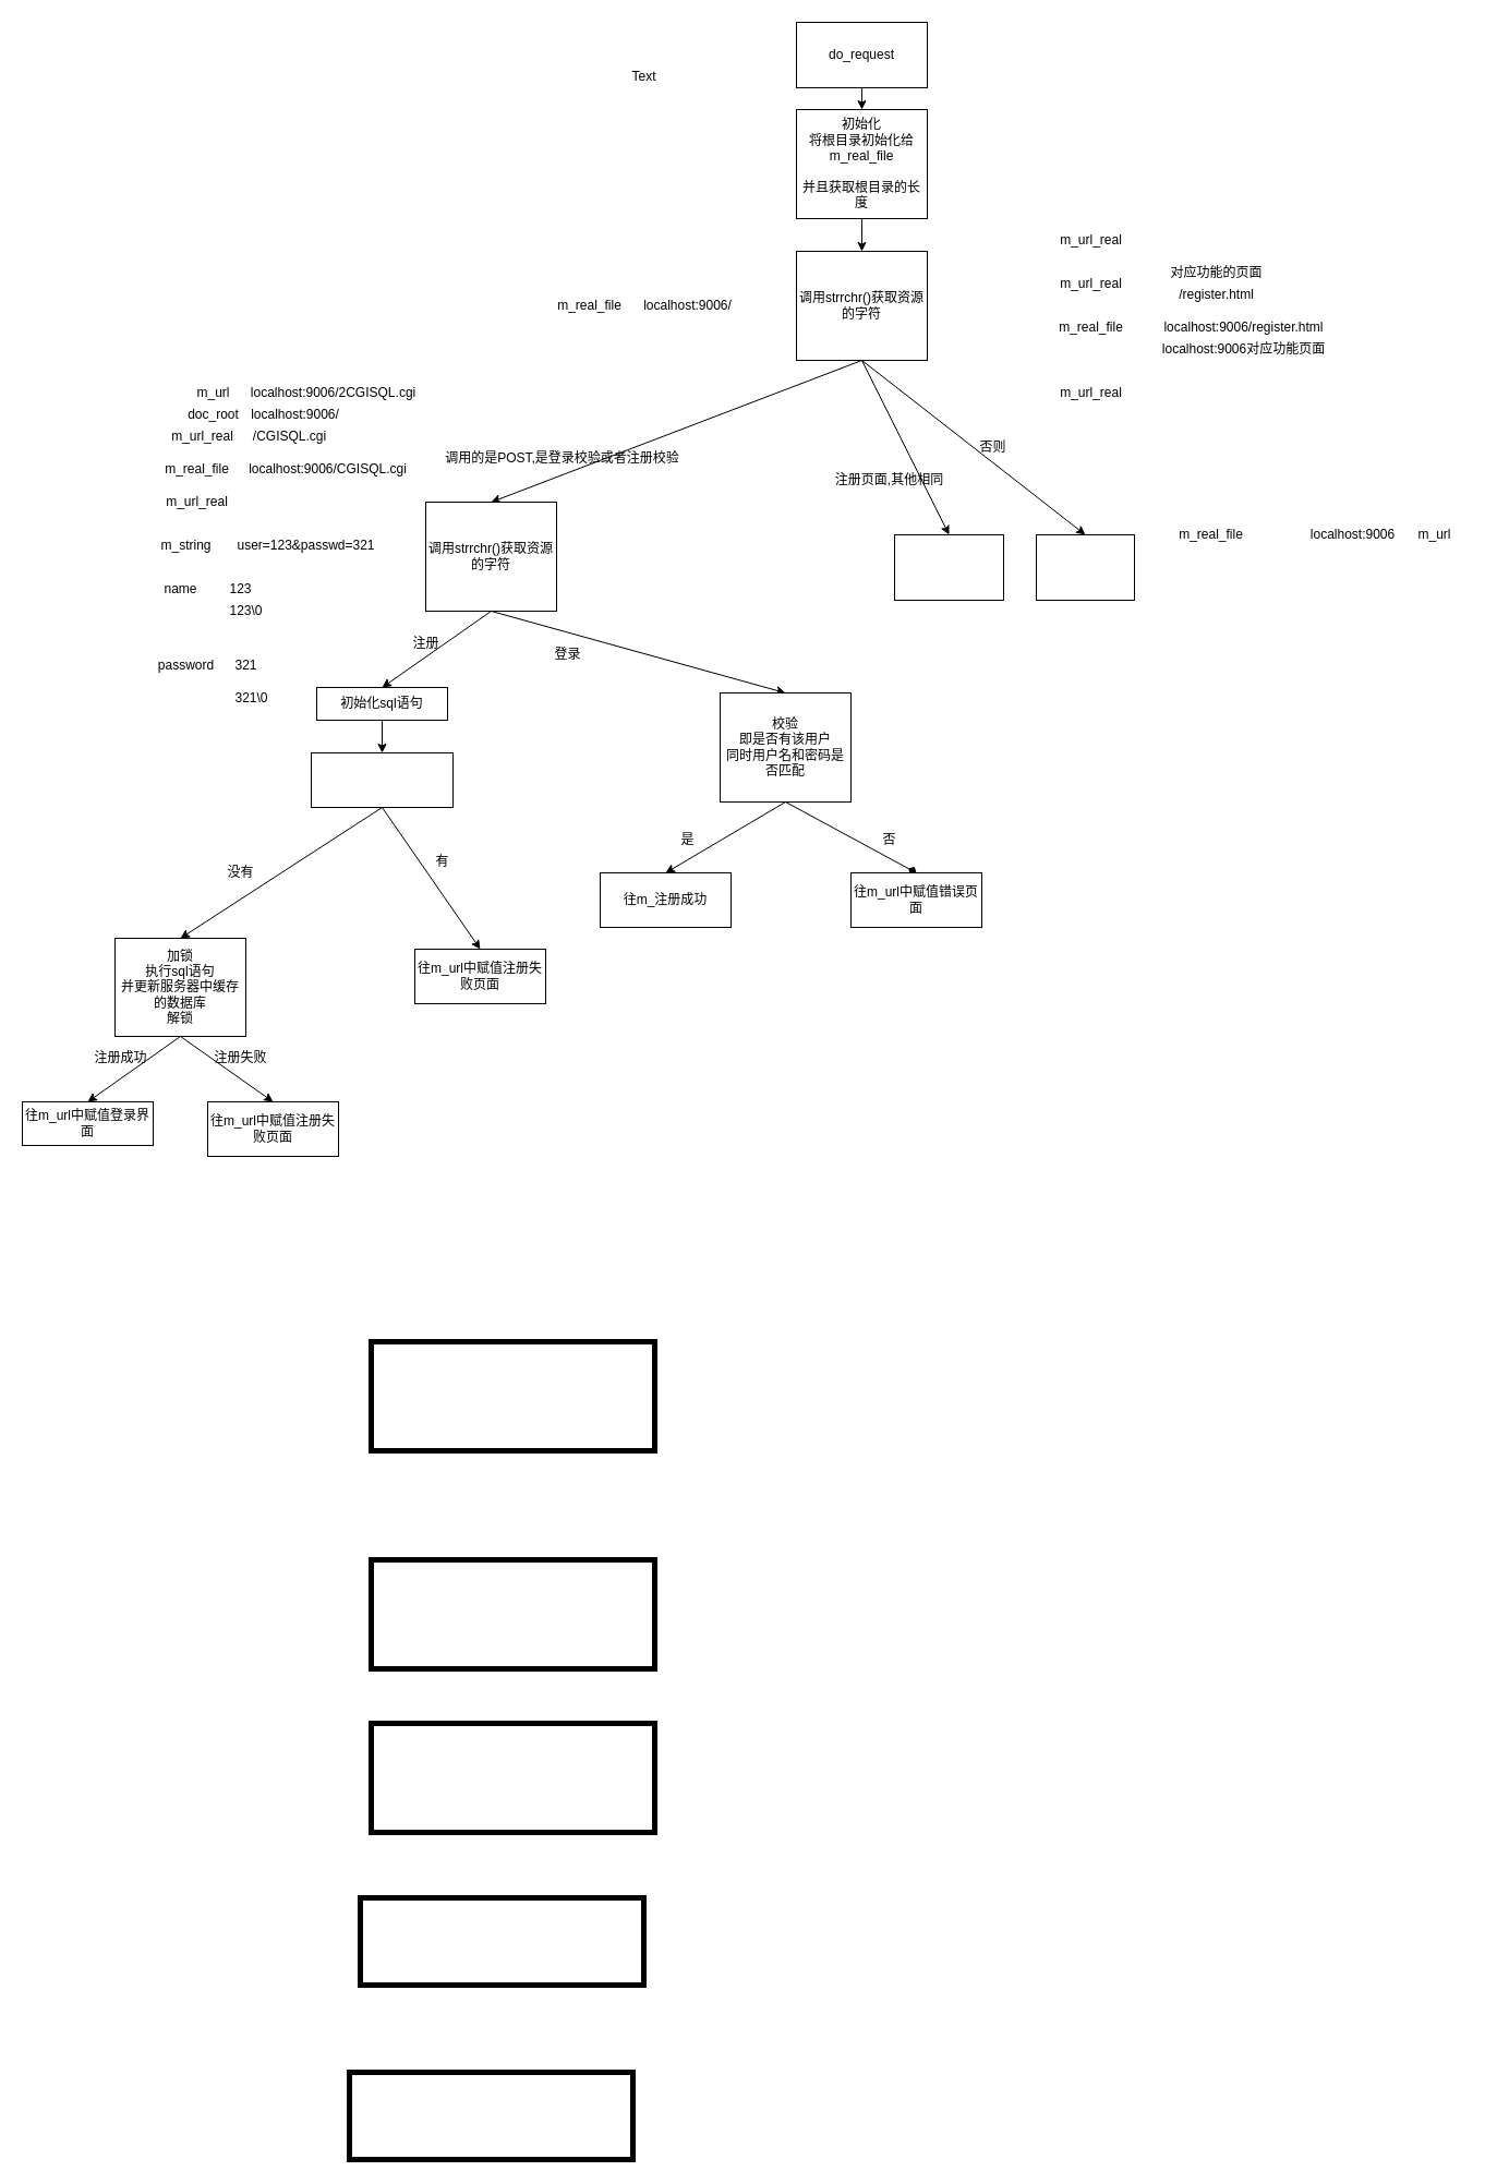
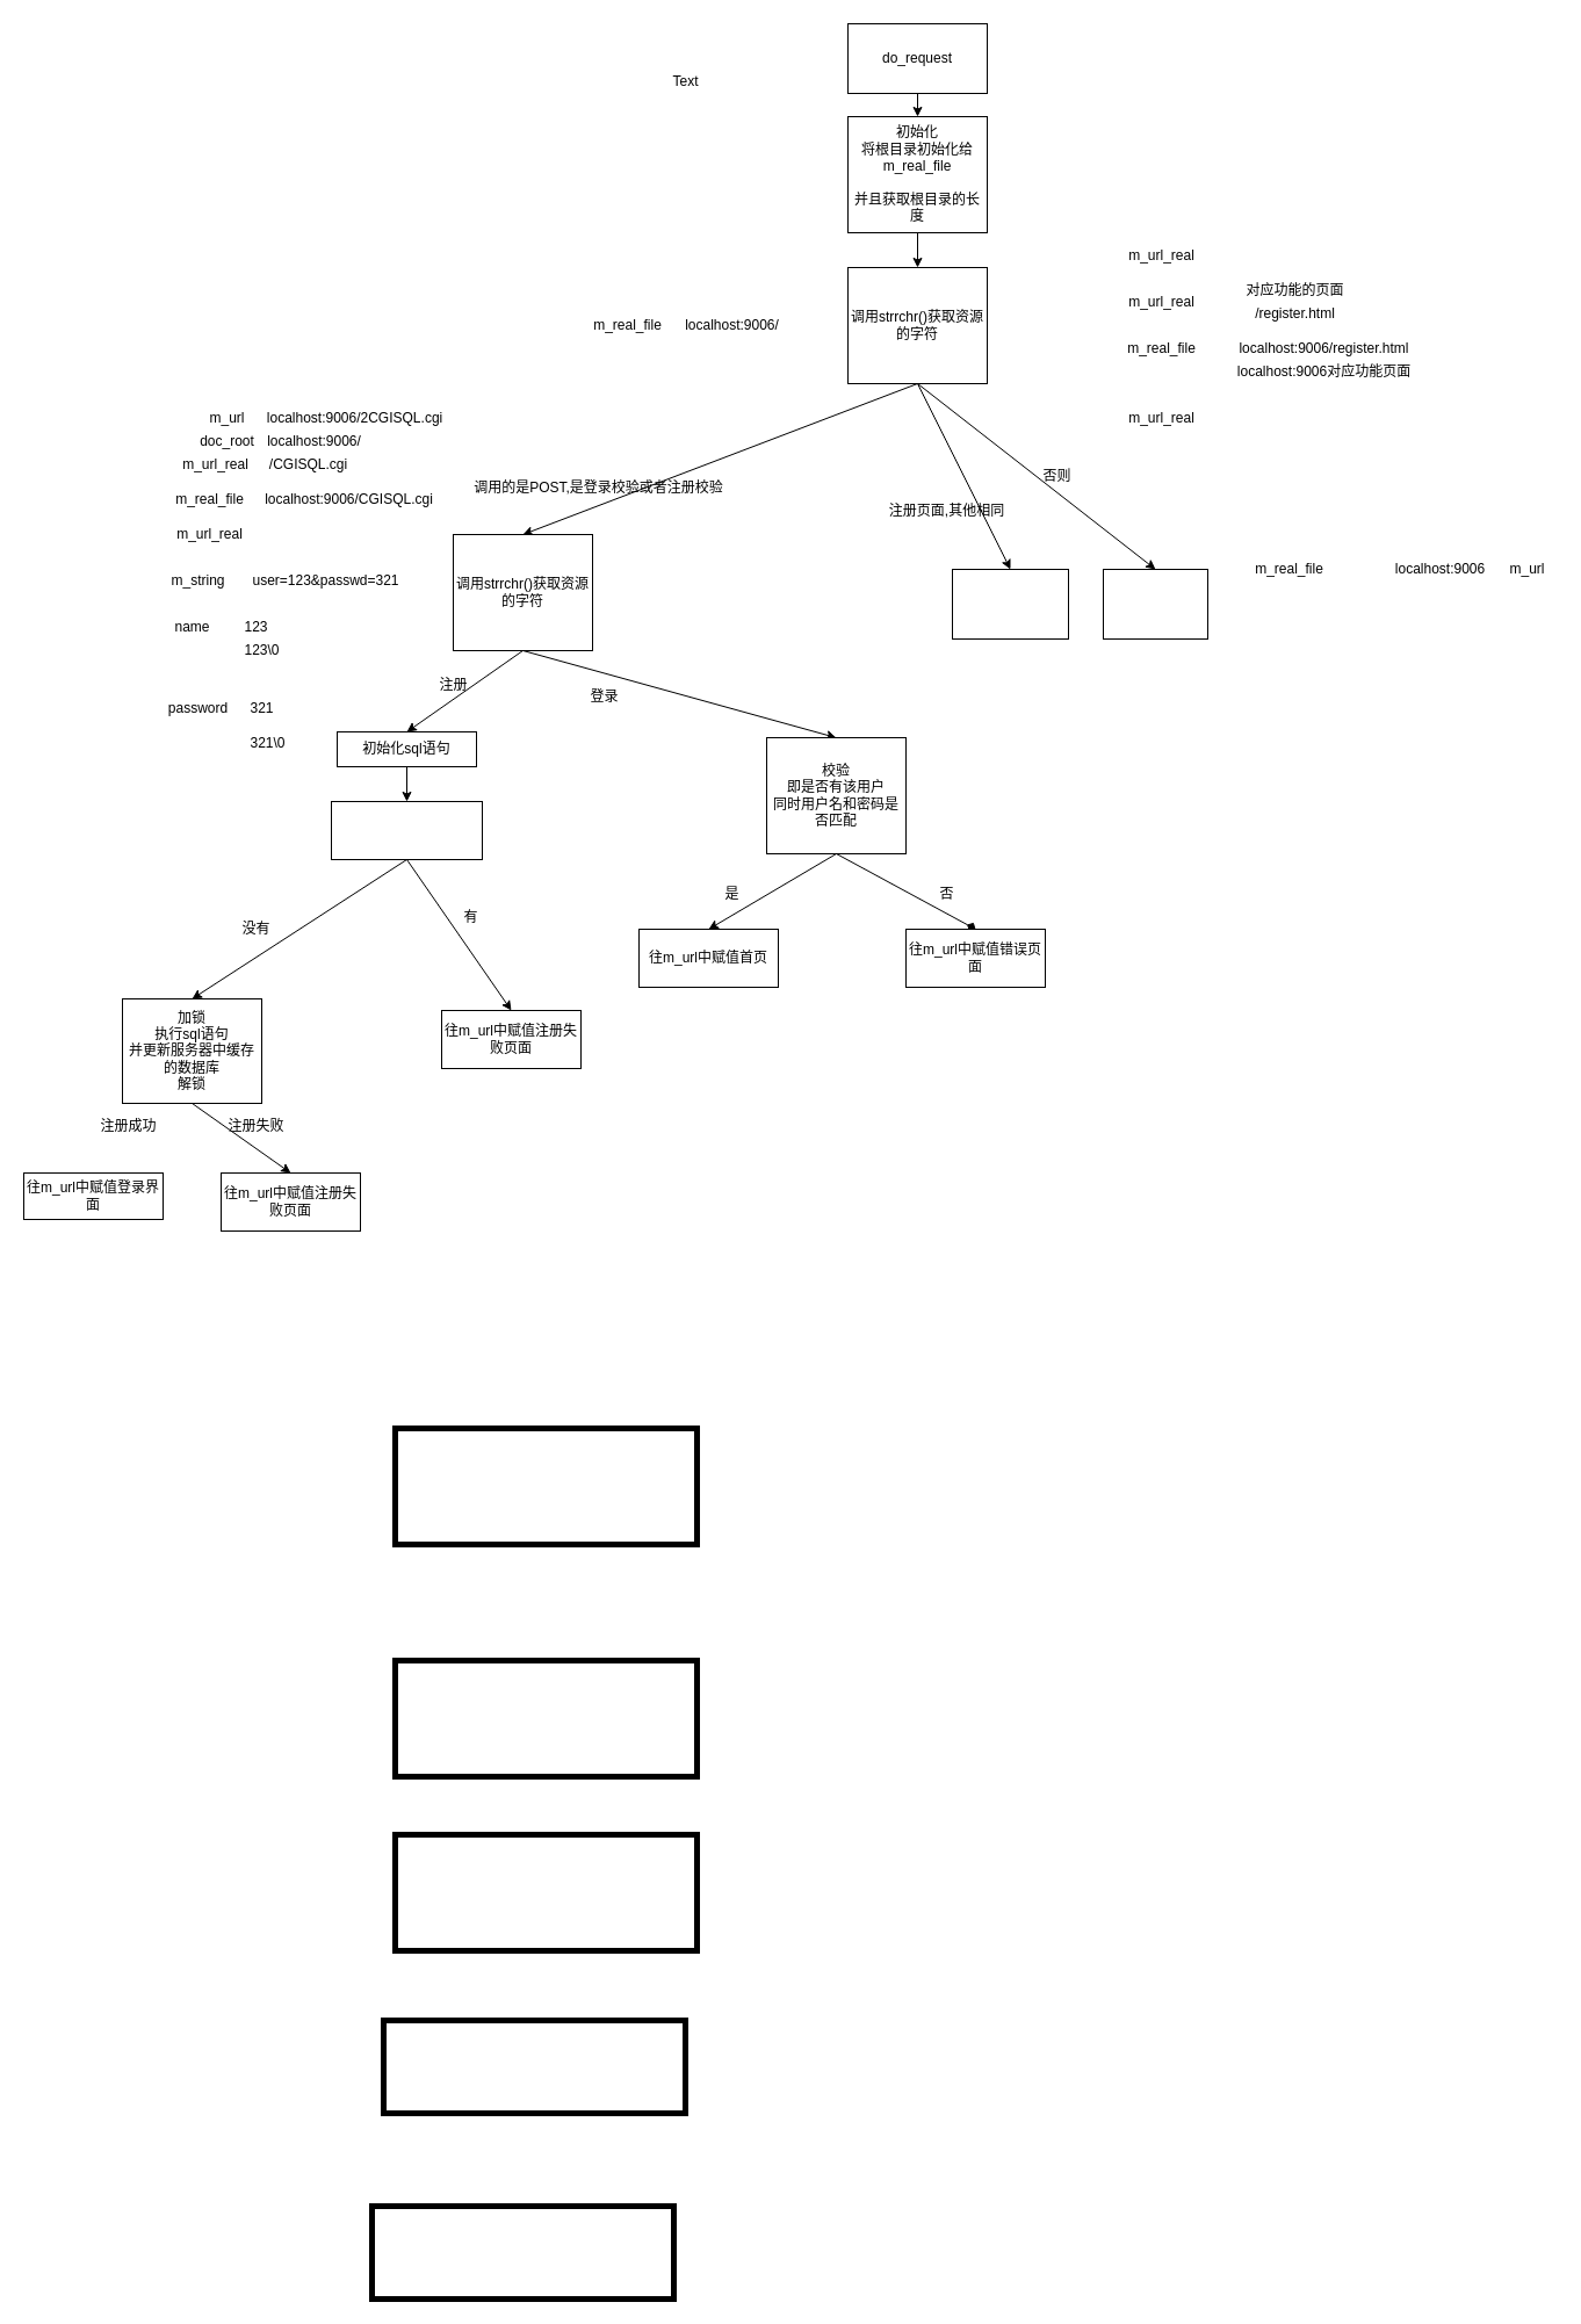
- <mxCell id="55" value="往m_注册成功" style="whiteSpace=wrap;html=1;" vertex="1" parent="1"><mxGeometry x="550" y="800" width="120" height="50" as="geometry" /></mxCell>
+ <mxCell id="55" value="往m_url中赋值首页" style="whiteSpace=wrap;html=1;" vertex="1" parent="1"><mxGeometry x="550" y="800" width="120" height="50" as="geometry" /></mxCell>
- <mxCell id="41" style="edgeStyle=none;html=1;exitX=0.5;exitY=1;exitDx=0;exitDy=0;entryX=0.5;entryY=0;entryDx=0;entryDy=0;fontColor=#FFFFFF;strokeColor=#000000;" edge="1" parent="1" source="43" target="51"><mxGeometry relative="1" as="geometry" /></mxCell>
